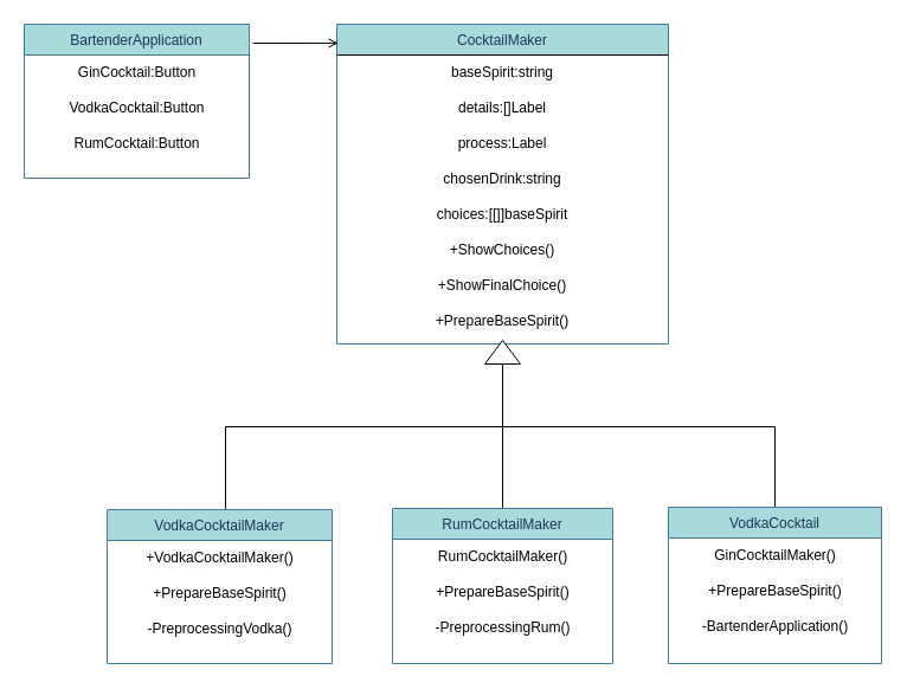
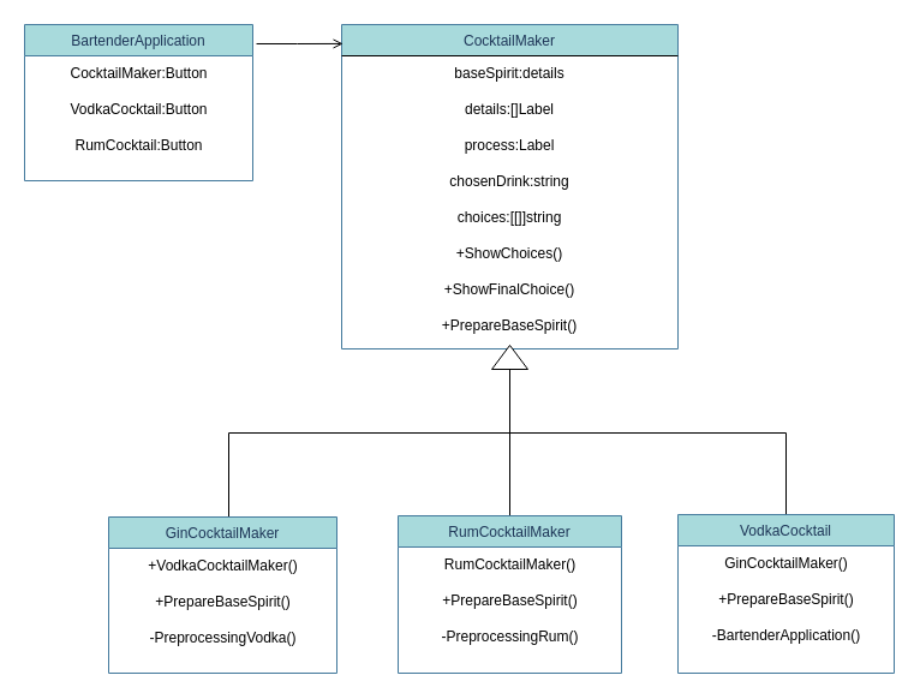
- <mxCell id="29" value="GinCocktail:Button" style="text;html=1;align=center;verticalAlign=middle;resizable=0;points=[];autosize=1;strokeColor=none;fillColor=none;" vertex="1" parent="28"><mxGeometry y="26" width="190" height="30" as="geometry" /></mxCell>
+ <mxCell id="29" value="CocktailMaker:Button" style="text;html=1;align=center;verticalAlign=middle;resizable=0;points=[];autosize=1;strokeColor=none;fillColor=none;" vertex="1" parent="28"><mxGeometry y="26" width="190" height="30" as="geometry" /></mxCell>
- <mxCell id="4" value="baseSpirit:string" style="text;html=1;strokeColor=none;fillColor=none;align=center;verticalAlign=middle;whiteSpace=wrap;rounded=0;" parent="2" vertex="1"><mxGeometry y="26" width="280" height="30" as="geometry" /></mxCell>
+ <mxCell id="4" value="baseSpirit:details" style="text;html=1;strokeColor=none;fillColor=none;align=center;verticalAlign=middle;whiteSpace=wrap;rounded=0;" parent="2" vertex="1"><mxGeometry y="26" width="280" height="30" as="geometry" /></mxCell>
- <mxCell id="8" value="choices:[[]]baseSpirit" style="text;html=1;strokeColor=none;fillColor=none;align=center;verticalAlign=middle;whiteSpace=wrap;rounded=0;" parent="2" vertex="1"><mxGeometry y="146" width="280" height="30" as="geometry" /></mxCell>
+ <mxCell id="8" value="choices:[[]]string" style="text;html=1;strokeColor=none;fillColor=none;align=center;verticalAlign=middle;whiteSpace=wrap;rounded=0;" parent="2" vertex="1"><mxGeometry y="146" width="280" height="30" as="geometry" /></mxCell>
- <mxCell id="13" value="VodkaCocktailMaker" style="swimlane;fontStyle=0;align=center;verticalAlign=top;childLayout=stackLayout;horizontal=1;startSize=26;horizontalStack=0;resizeParent=1;resizeLast=0;collapsible=1;marginBottom=0;rounded=0;shadow=0;strokeWidth=1;labelBackgroundColor=none;fillColor=#A8DADC;strokeColor=#457B9D;fontColor=#1D3557;" parent="1" vertex="1"><mxGeometry x="90" y="430" width="190" height="130" as="geometry"><mxRectangle x="520" y="60" width="160" height="26" as="alternateBounds" /></mxGeometry></mxCell>
+ <mxCell id="13" value="GinCocktailMaker" style="swimlane;fontStyle=0;align=center;verticalAlign=top;childLayout=stackLayout;horizontal=1;startSize=26;horizontalStack=0;resizeParent=1;resizeLast=0;collapsible=1;marginBottom=0;rounded=0;shadow=0;strokeWidth=1;labelBackgroundColor=none;fillColor=#A8DADC;strokeColor=#457B9D;fontColor=#1D3557;" parent="1" vertex="1"><mxGeometry x="90" y="430" width="190" height="130" as="geometry"><mxRectangle x="520" y="60" width="160" height="26" as="alternateBounds" /></mxGeometry></mxCell>
